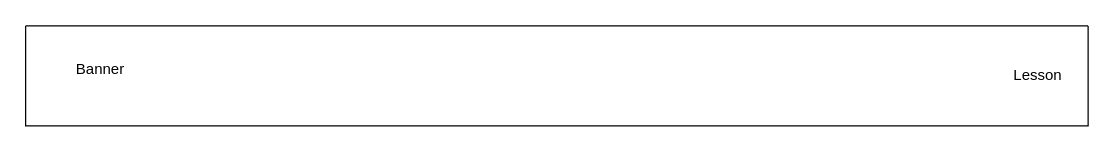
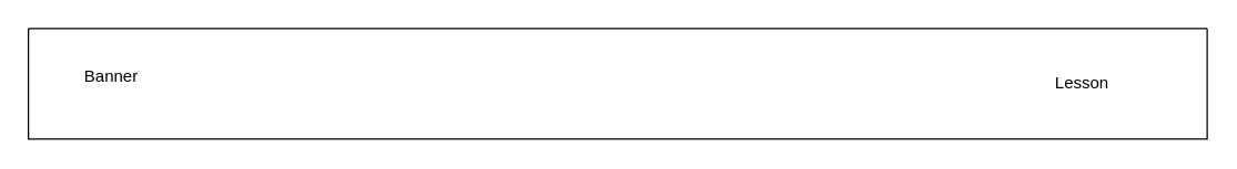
- <mxCell id="3" value="Lesson" style="text;html=1;strokeColor=none;fillColor=none;align=center;verticalAlign=middle;whiteSpace=wrap;rounded=0;" parent="2" vertex="1"><mxGeometry x="780" y="25" width="60" height="30" as="geometry" /></mxCell>
+ <mxCell id="3" value="Lesson" style="text;html=1;strokeColor=none;fillColor=none;align=center;verticalAlign=middle;whiteSpace=wrap;rounded=0;" parent="2" vertex="1"><mxGeometry x="730" y="25" width="60" height="30" as="geometry" /></mxCell>
